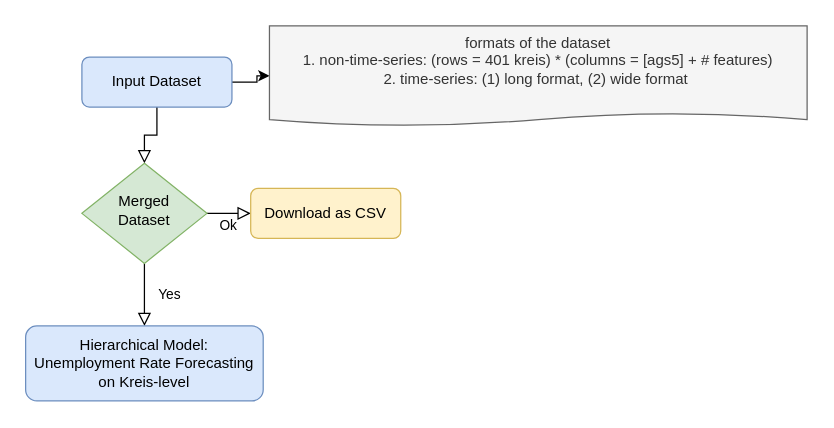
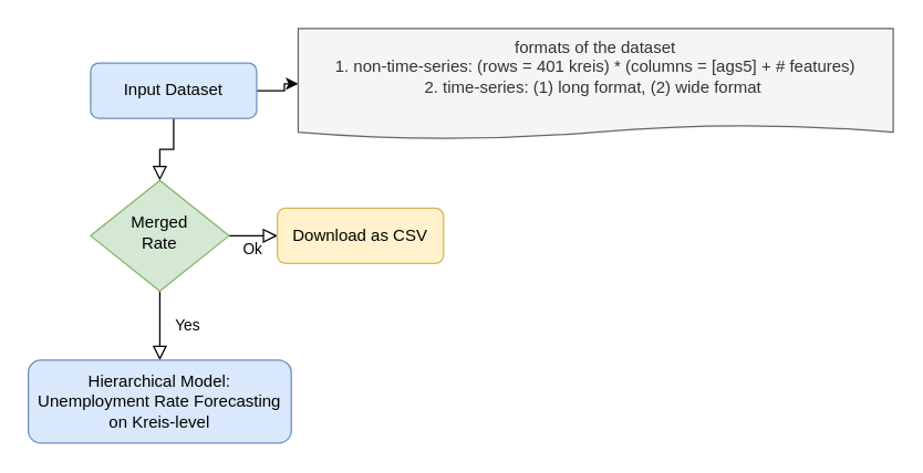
- <mxCell id="7" value="Merged&lt;br&gt;Dataset" style="rhombus;whiteSpace=wrap;html=1;shadow=0;fontFamily=Helvetica;fontSize=12;align=center;strokeWidth=1;spacing=6;spacingTop=-4;fillColor=#d5e8d4;strokeColor=#82b366;" vertex="1" parent="1"><mxGeometry x="65" y="130" width="100" height="80" as="geometry" /></mxCell>
+ <mxCell id="7" value="Merged&lt;br&gt;Rate" style="rhombus;whiteSpace=wrap;html=1;shadow=0;fontFamily=Helvetica;fontSize=12;align=center;strokeWidth=1;spacing=6;spacingTop=-4;fillColor=#d5e8d4;strokeColor=#82b366;" vertex="1" parent="1"><mxGeometry x="65" y="130" width="100" height="80" as="geometry" /></mxCell>
